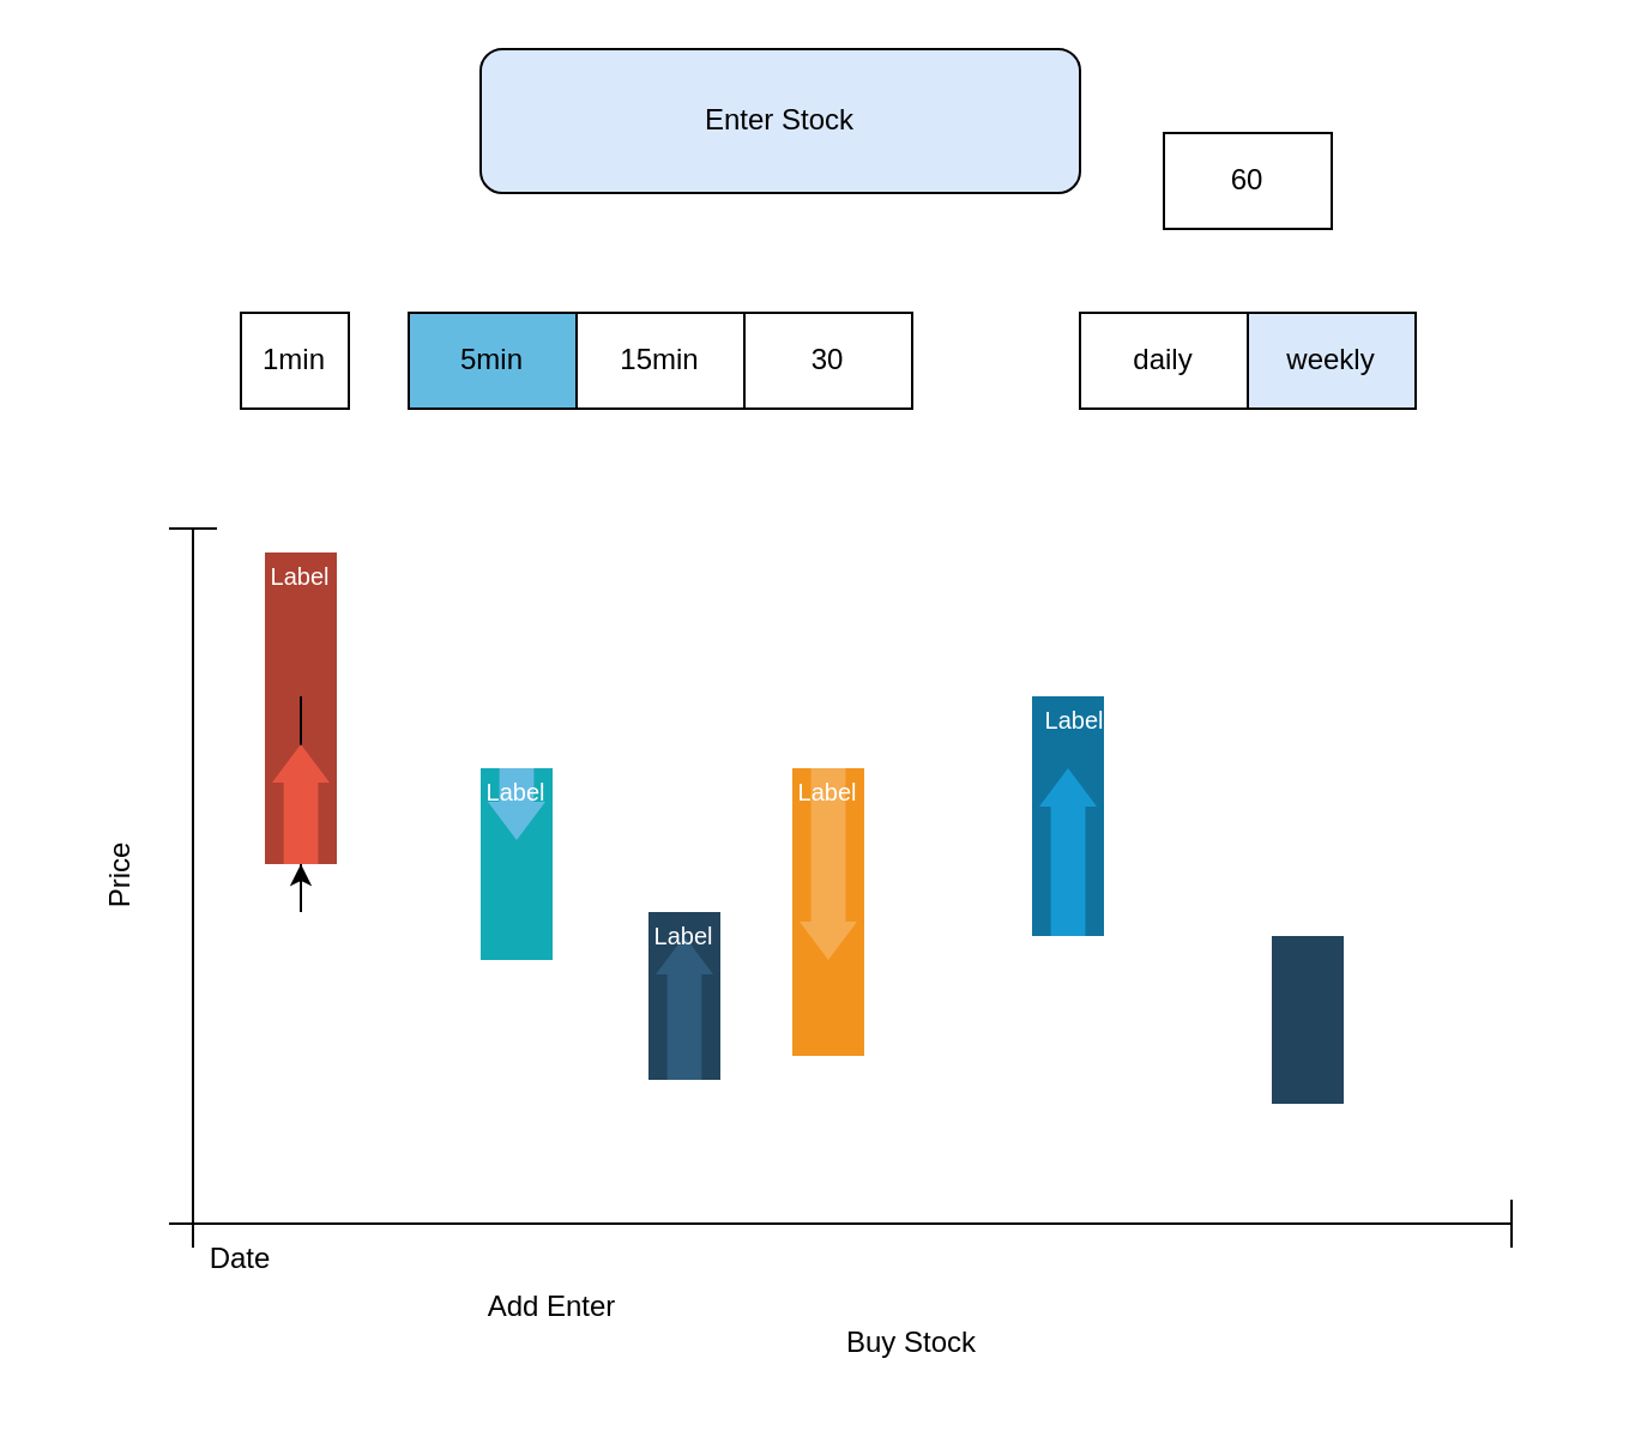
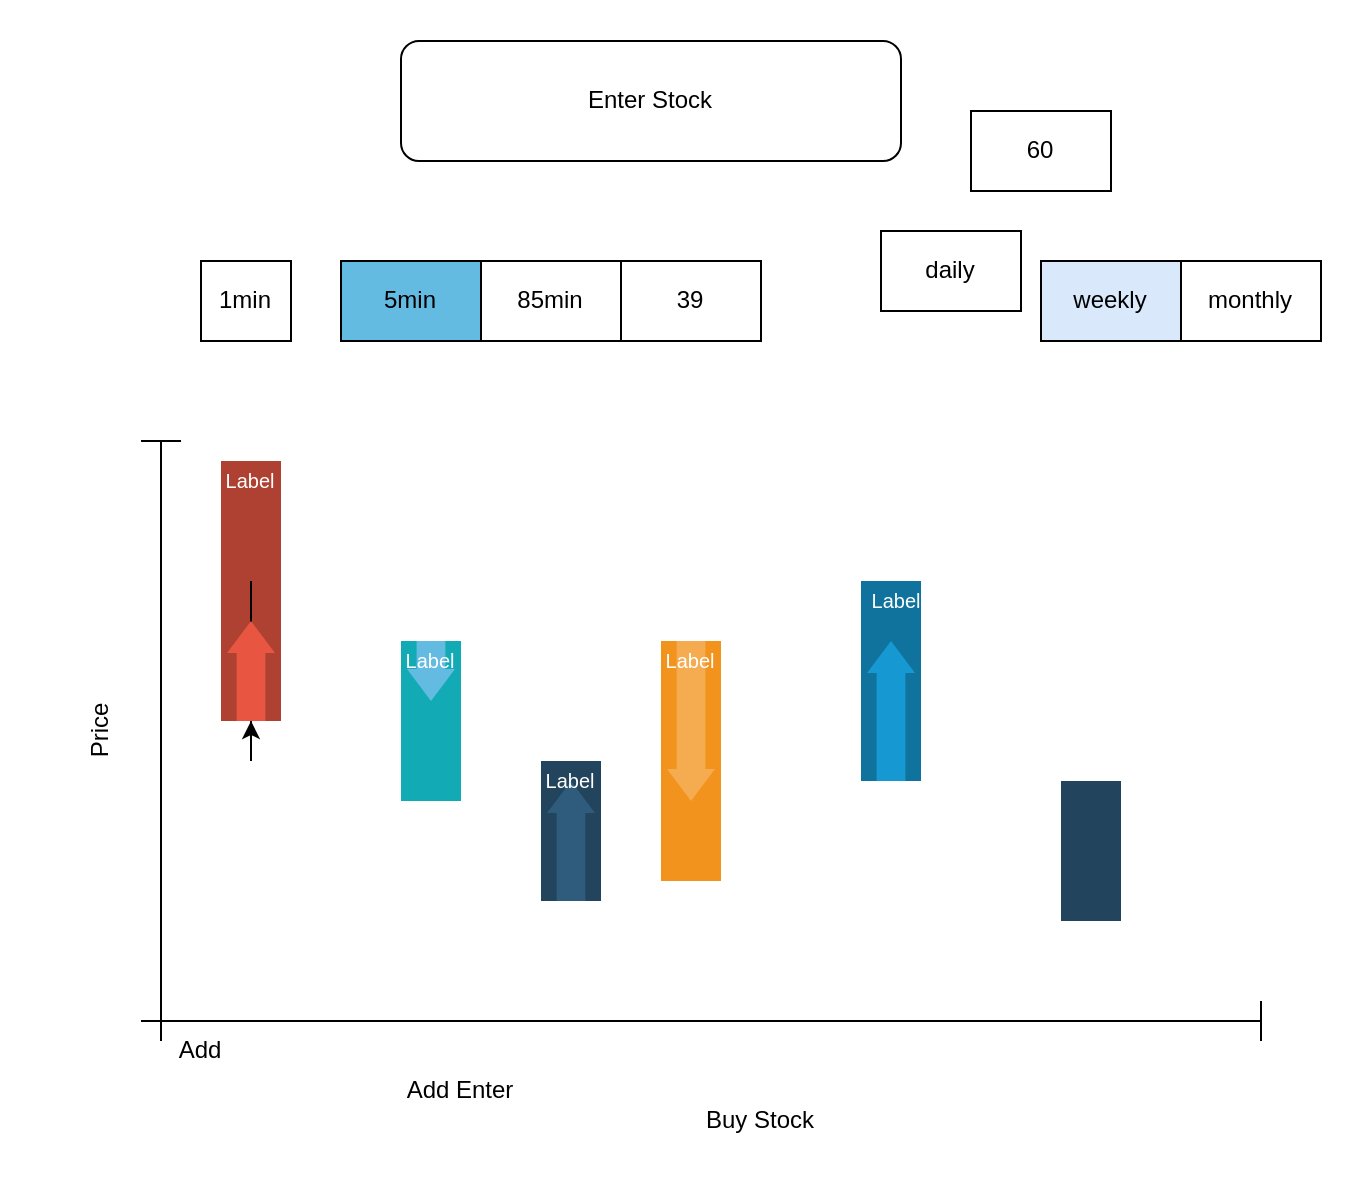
- <mxCell id="2" value="Enter Stock" style="rounded=1;whiteSpace=wrap;html=1;fillColor=#dae8fc;" vertex="1" parent="1"><mxGeometry x="200" y="20" width="250" height="60" as="geometry" /></mxCell>
+ <mxCell id="2" value="Enter Stock" style="rounded=1;whiteSpace=wrap;html=1;" vertex="1" parent="1"><mxGeometry x="200" y="20" width="250" height="60" as="geometry" /></mxCell>
- <mxCell id="28" value="15min" style="rounded=0;whiteSpace=wrap;html=1;" vertex="1" parent="1"><mxGeometry x="240" y="130" width="70" height="40" as="geometry" /></mxCell>
+ <mxCell id="28" value="85min" style="rounded=0;whiteSpace=wrap;html=1;" vertex="1" parent="1"><mxGeometry x="240" y="130" width="70" height="40" as="geometry" /></mxCell>
- <mxCell id="29" value="30" style="rounded=0;whiteSpace=wrap;html=1;" vertex="1" parent="1"><mxGeometry x="310" y="130" width="70" height="40" as="geometry" /></mxCell>
+ <mxCell id="29" value="39" style="rounded=0;whiteSpace=wrap;html=1;" vertex="1" parent="1"><mxGeometry x="310" y="130" width="70" height="40" as="geometry" /></mxCell>
- <mxCell id="31" value="daily" style="rounded=0;whiteSpace=wrap;html=1;" vertex="1" parent="1"><mxGeometry x="450" y="130" width="70" height="40" as="geometry" /></mxCell>
+ <mxCell id="31" value="daily" style="rounded=0;whiteSpace=wrap;html=1;" vertex="1" parent="1"><mxGeometry x="440" y="115" width="70" height="40" as="geometry" /></mxCell>
+ <mxCell id="33" value="monthly" style="rounded=0;whiteSpace=wrap;html=1;" vertex="1" parent="1"><mxGeometry x="590" y="130" width="70" height="40" as="geometry" /></mxCell>
- <mxCell id="25" value="Date" style="text;html=1;align=center;verticalAlign=middle;whiteSpace=wrap;rounded=0;" vertex="1" parent="1"><mxGeometry x="70" y="510" width="60" height="30" as="geometry" /></mxCell>
+ <mxCell id="25" value="Add" style="text;html=1;align=center;verticalAlign=middle;whiteSpace=wrap;rounded=0;" vertex="1" parent="1"><mxGeometry x="70" y="510" width="60" height="30" as="geometry" /></mxCell>
